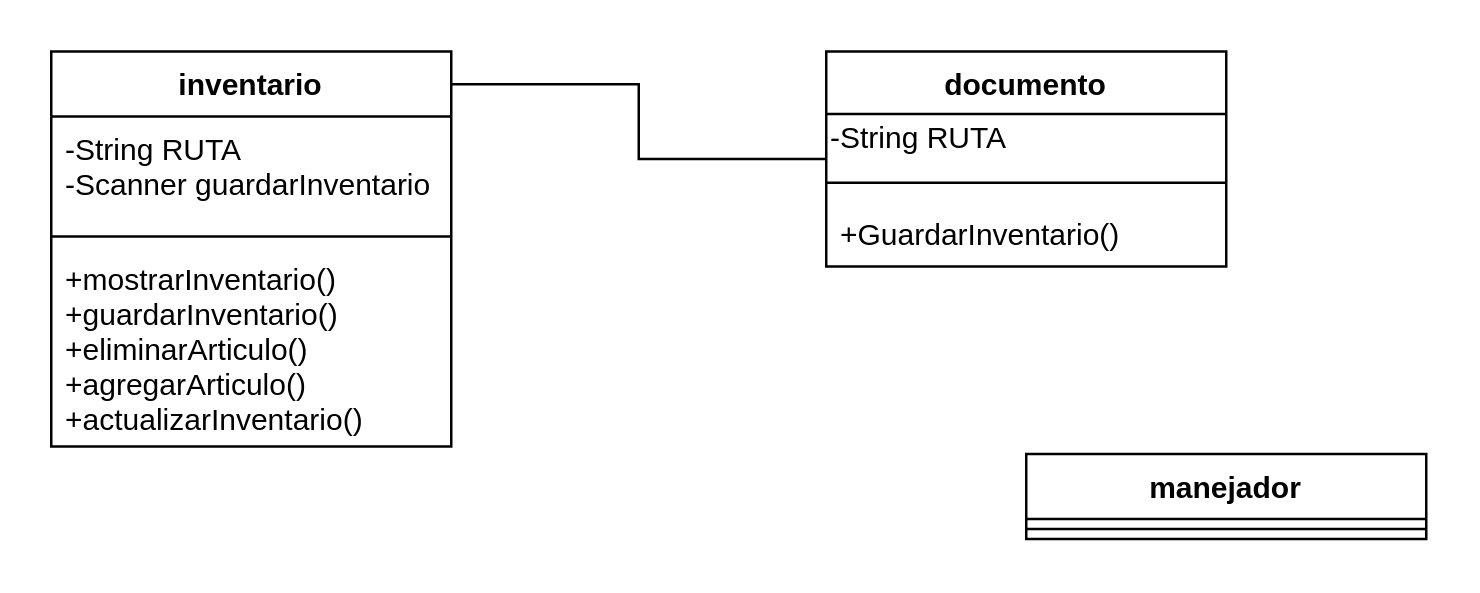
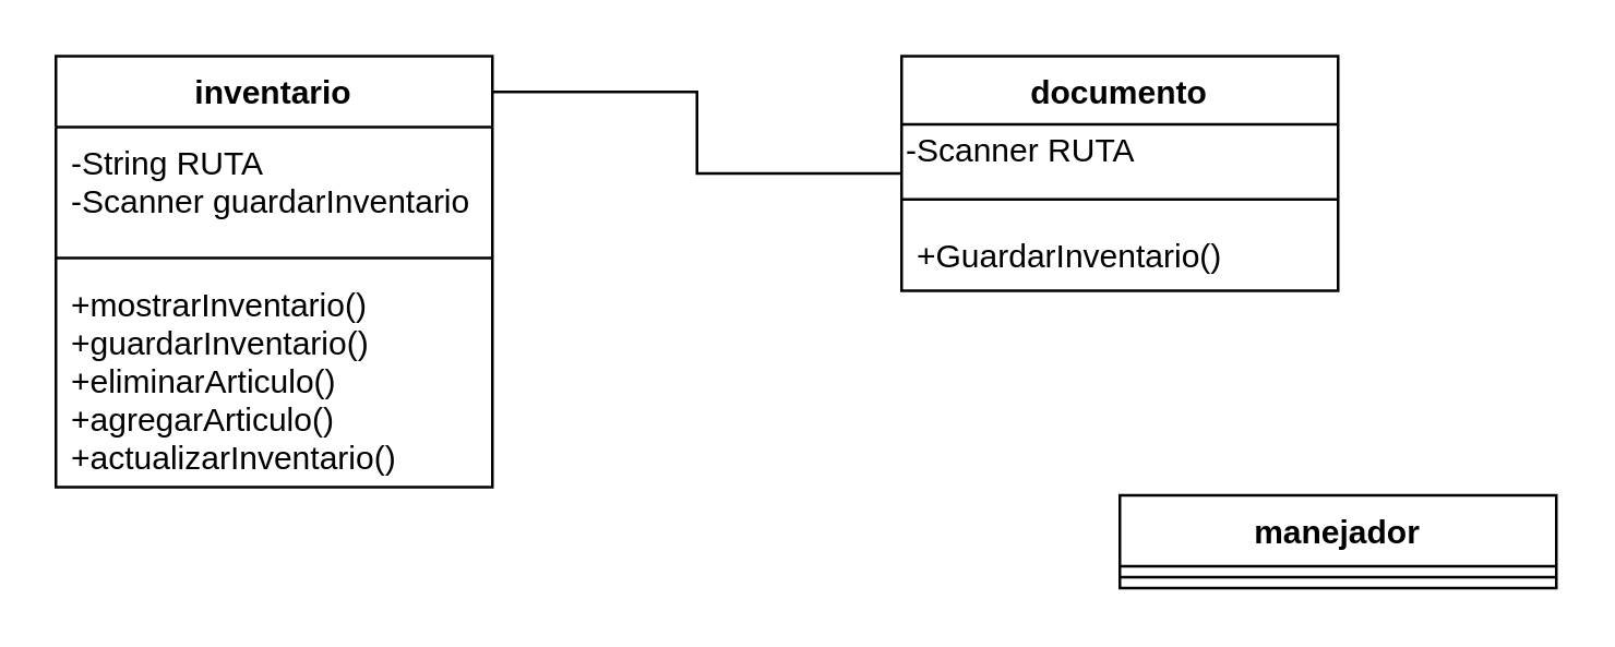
- <mxCell id="8" value="-String RUTA&lt;br&gt;" style="text;html=1;resizable=0;points=[];autosize=1;align=left;verticalAlign=top;spacingTop=-4;" vertex="1" parent="7"><mxGeometry y="25" width="160" height="20" as="geometry" /></mxCell>
+ <mxCell id="8" value="-Scanner RUTA&lt;br&gt;" style="text;html=1;resizable=0;points=[];autosize=1;align=left;verticalAlign=top;spacingTop=-4;" vertex="1" parent="7"><mxGeometry y="25" width="160" height="20" as="geometry" /></mxCell>
